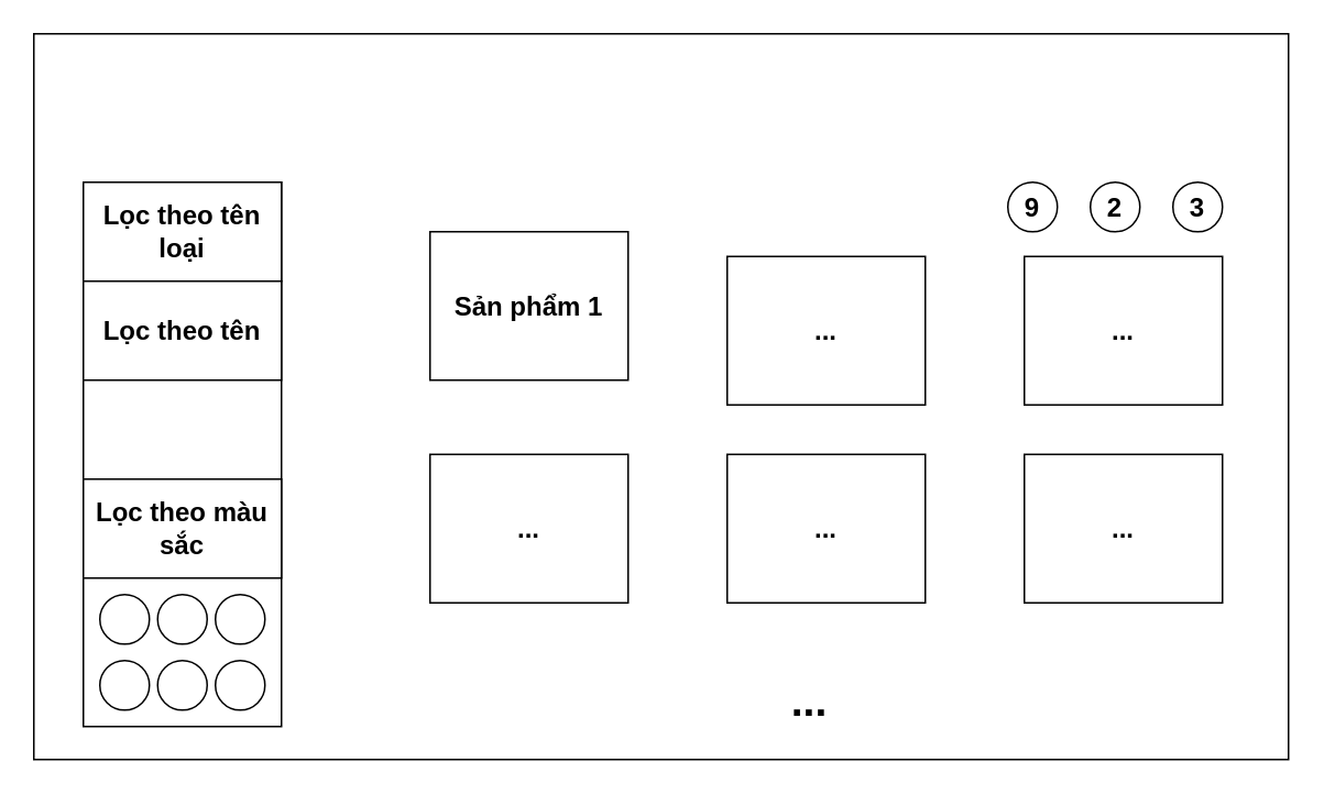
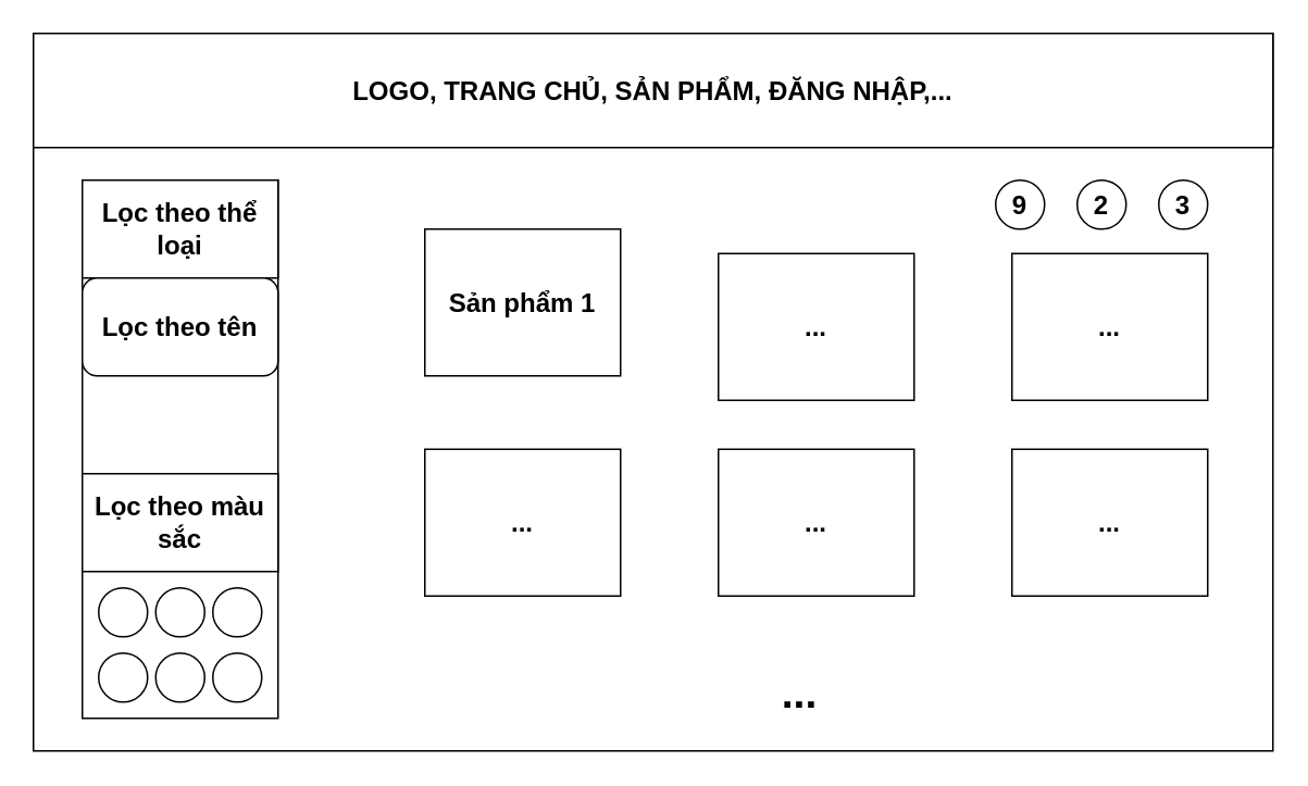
+ <mxCell id="3" value="LOGO, TRANG CHỦ, SẢN PHẨM, ĐĂNG NHẬP,..." style="rounded=0;whiteSpace=wrap;html=1;fontSize=16;fontStyle=1" parent="1" vertex="1"><mxGeometry x="20" y="20" width="760" height="70" as="geometry" /></mxCell>
- <mxCell id="5" value="Lọc theo tên loại" style="rounded=0;whiteSpace=wrap;html=1;fontSize=16;fontStyle=1" vertex="1" parent="1"><mxGeometry x="50" y="110" width="120" height="60" as="geometry" /></mxCell>
+ <mxCell id="5" value="Lọc theo thể loại" style="rounded=0;whiteSpace=wrap;html=1;fontSize=16;fontStyle=1" vertex="1" parent="1"><mxGeometry x="50" y="110" width="120" height="60" as="geometry" /></mxCell>
- <mxCell id="6" value="Lọc theo tên" style="rounded=0;whiteSpace=wrap;html=1;fontSize=16;fontStyle=1" vertex="1" parent="1"><mxGeometry x="50" y="170" width="120" height="60" as="geometry" /></mxCell>
+ <mxCell id="6" value="Lọc theo tên" style="whiteSpace=wrap;html=1;fontSize=16;fontStyle=1;rounded=1;" vertex="1" parent="1"><mxGeometry x="50" y="170" width="120" height="60" as="geometry" /></mxCell>
